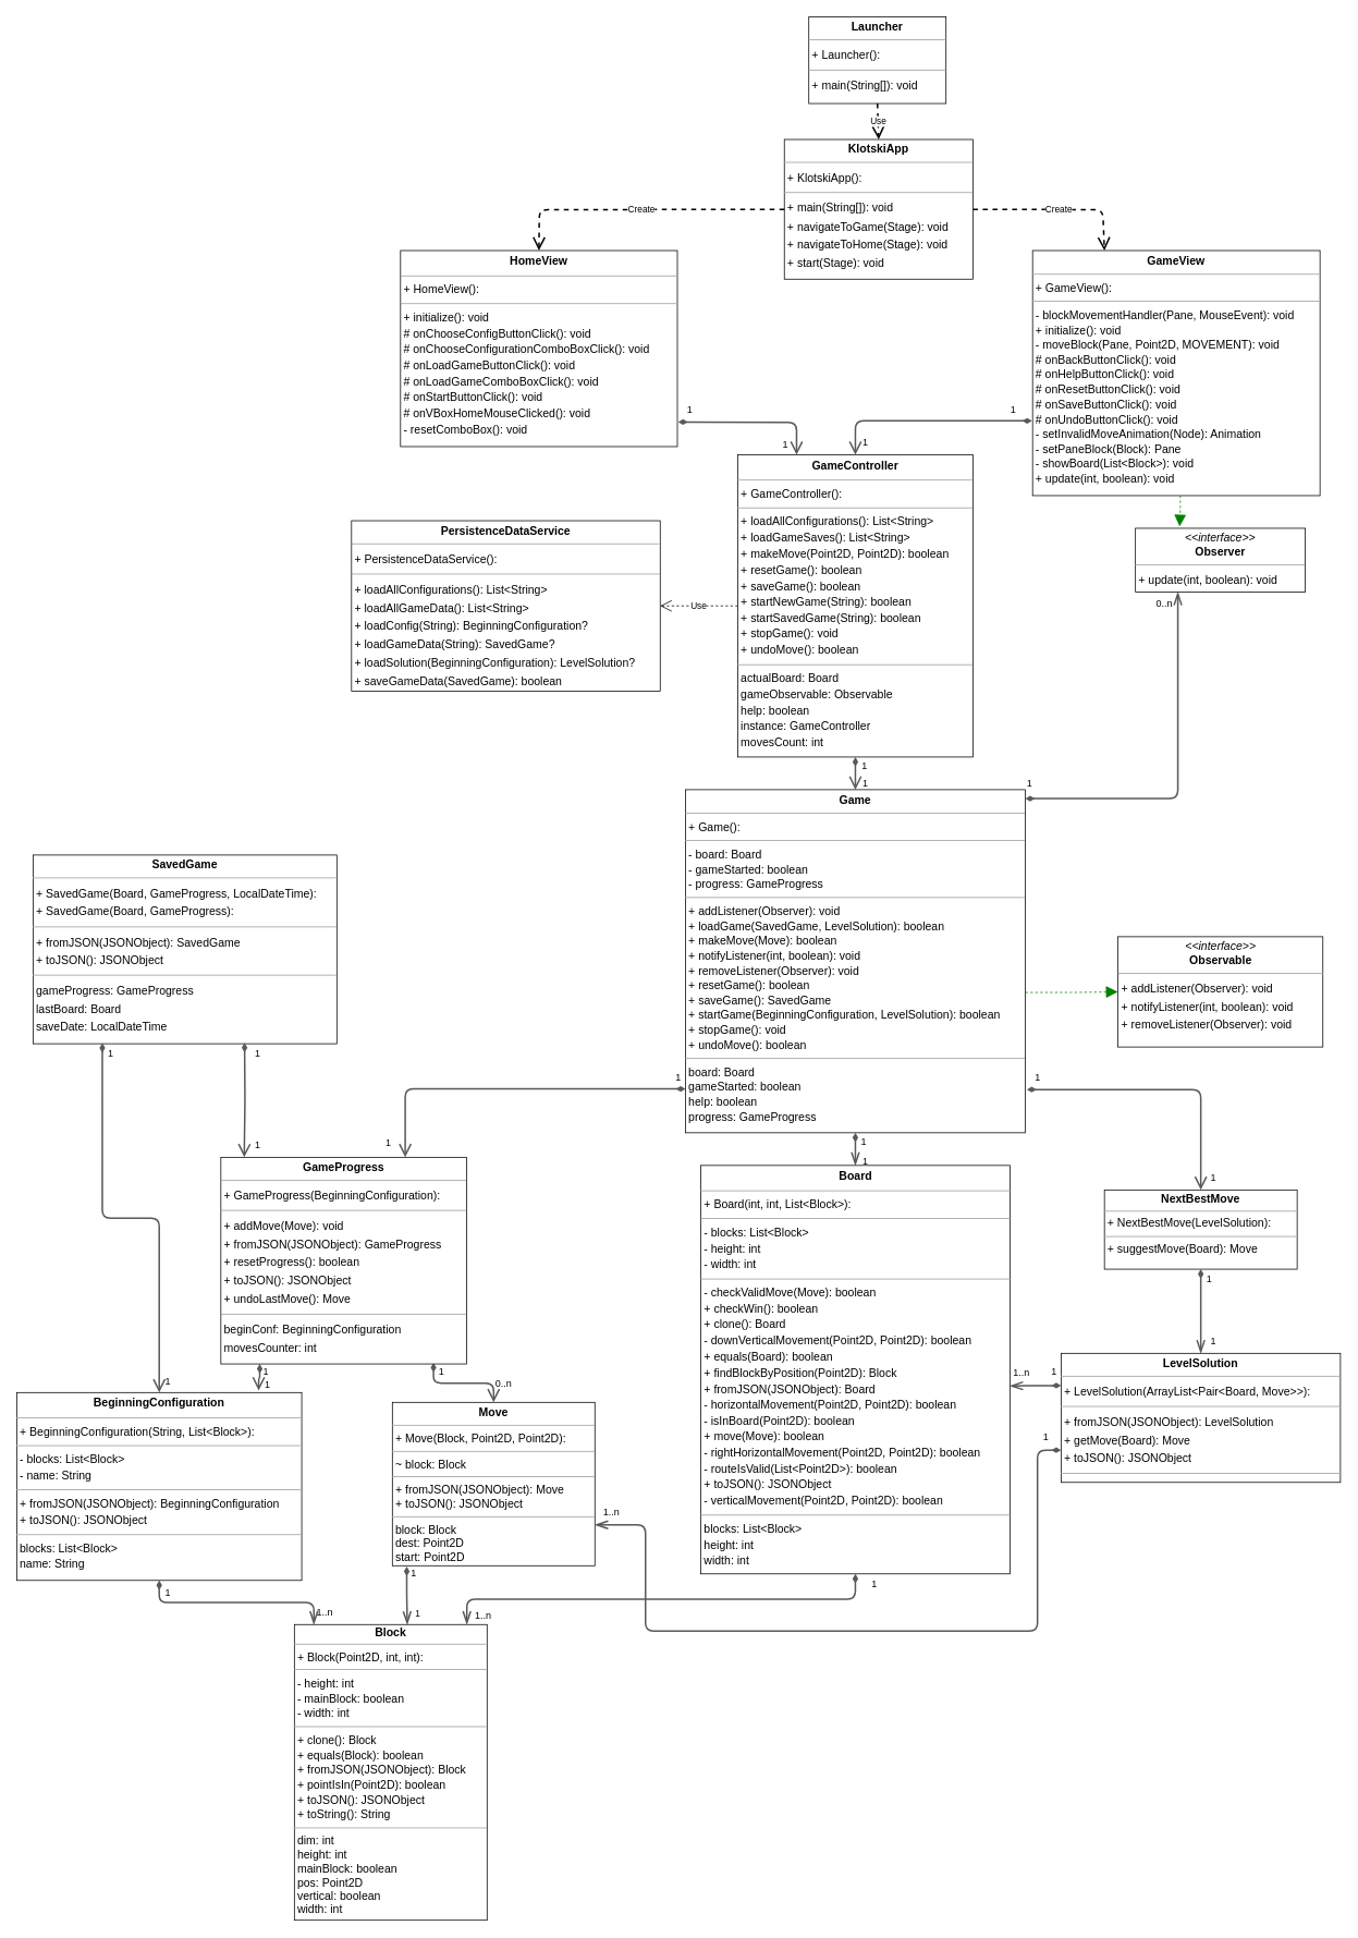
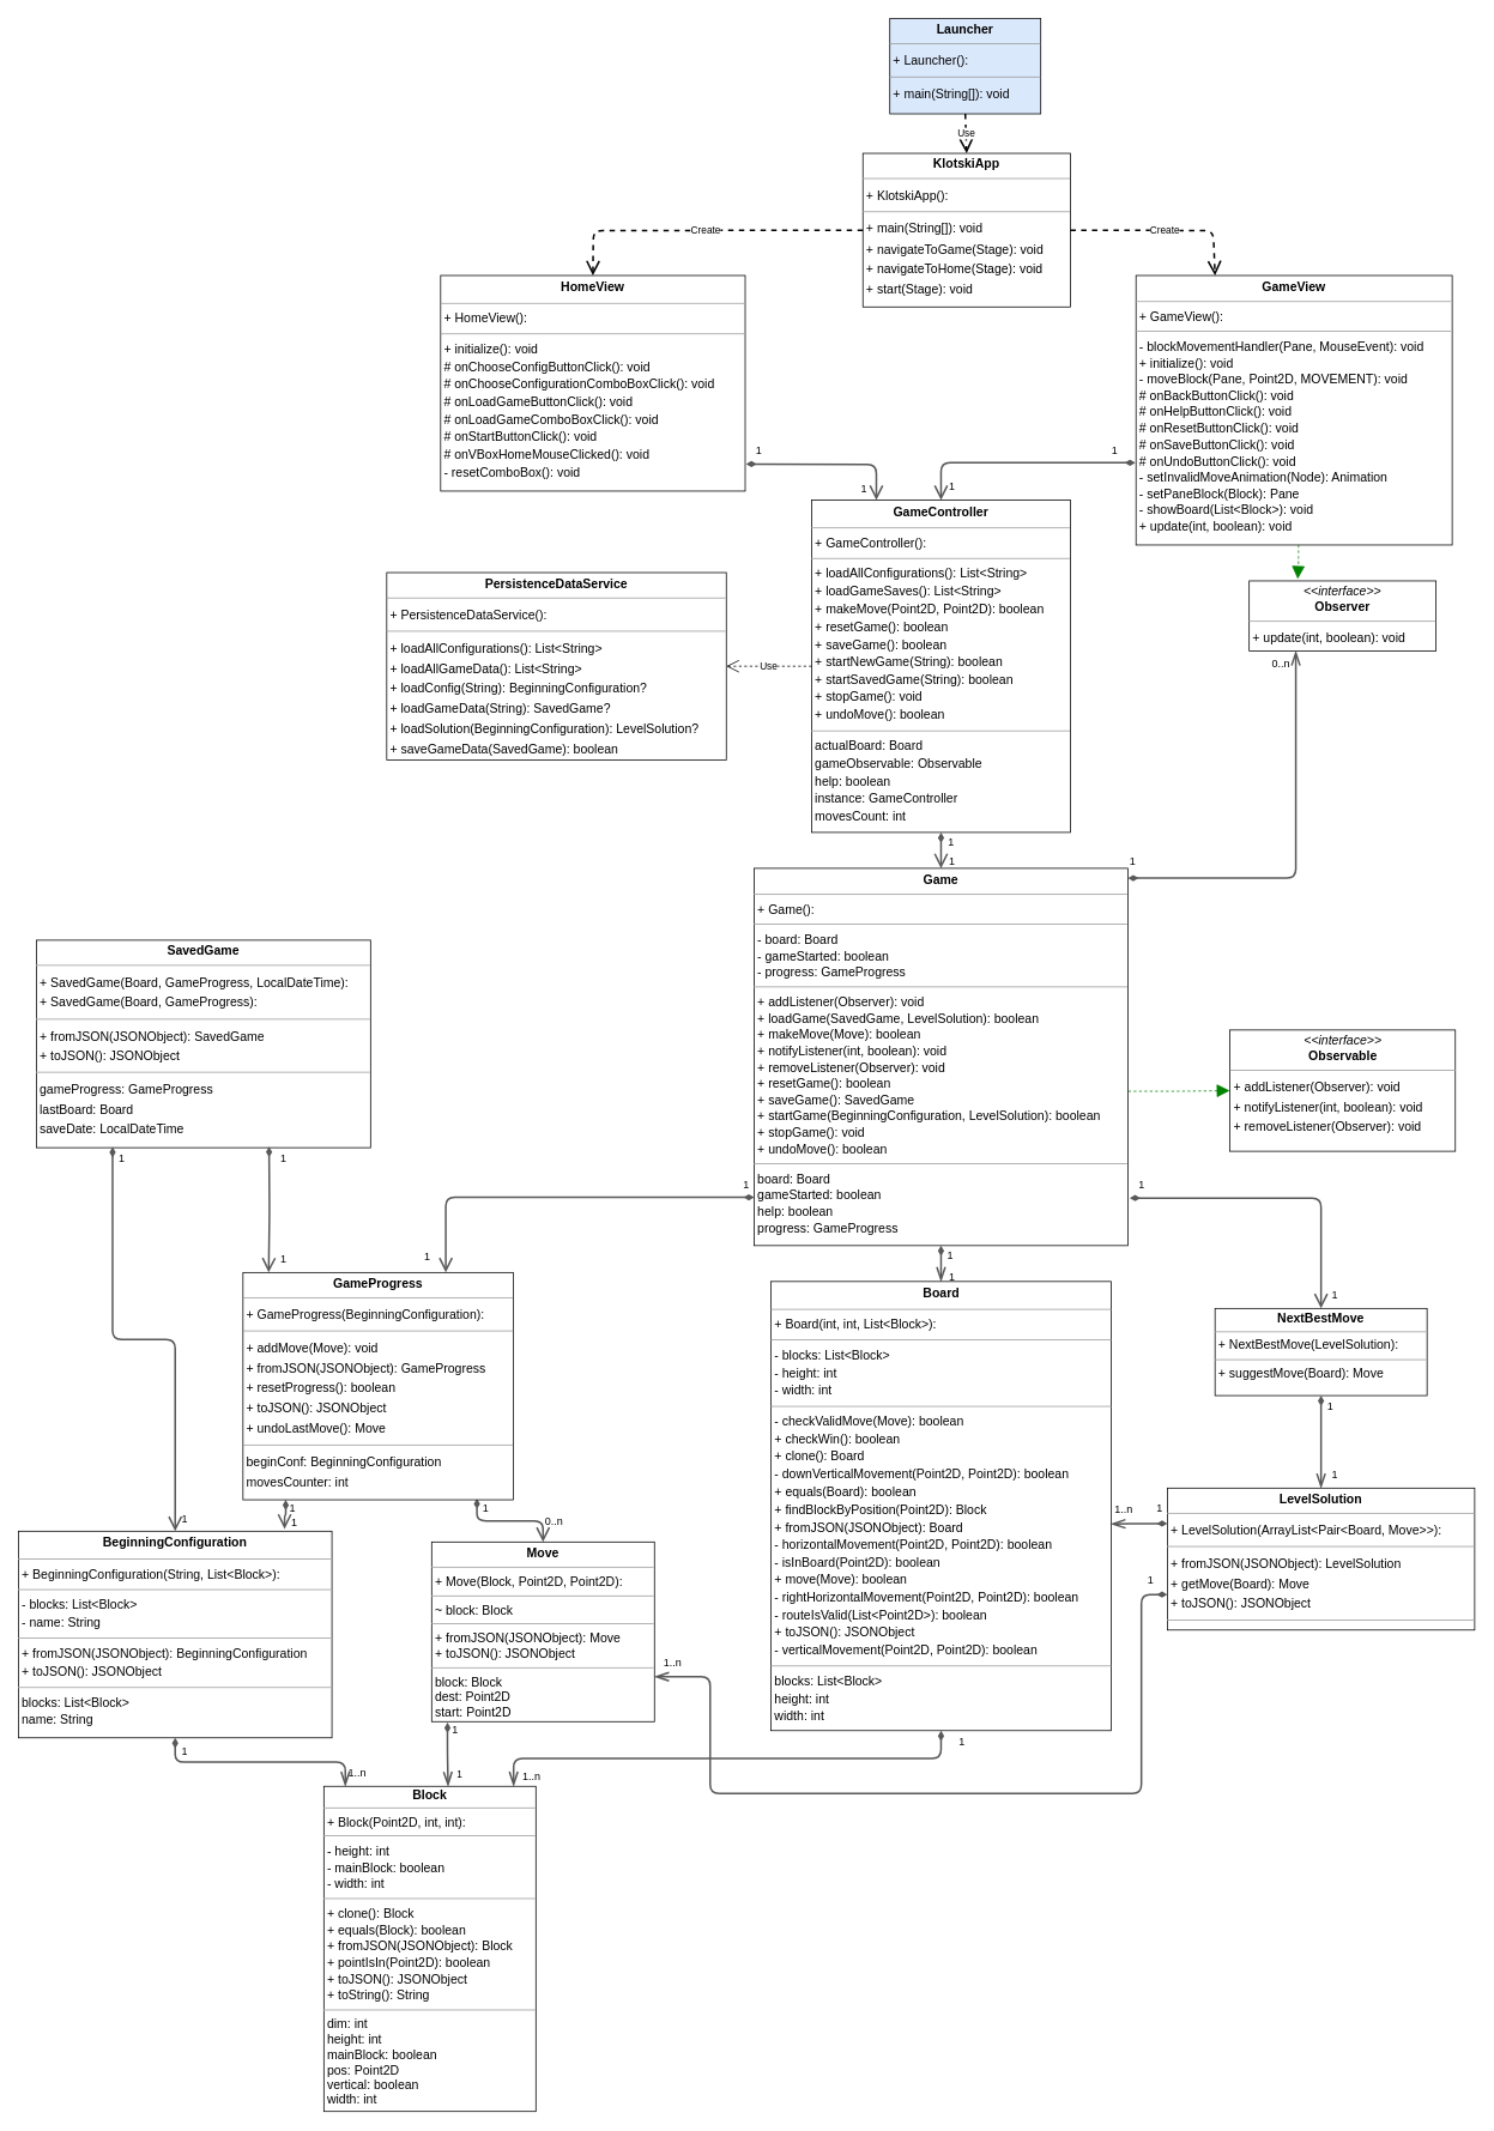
- <mxCell id="10" value="&lt;p style=&quot;margin:0px;margin-top:4px;text-align:center;&quot;&gt;&lt;b&gt;Launcher&lt;/b&gt;&lt;/p&gt;&lt;hr size=&quot;1&quot;/&gt;&lt;p style=&quot;margin:0 0 0 4px;line-height:1.6;&quot;&gt;+ Launcher(): &lt;/p&gt;&lt;hr size=&quot;1&quot;/&gt;&lt;p style=&quot;margin:0 0 0 4px;line-height:1.6;&quot;&gt;+ main(String[]): void&lt;/p&gt;" style="verticalAlign=top;align=left;overflow=fill;fontSize=14;fontFamily=Helvetica;html=1;rounded=0;shadow=0;comic=0;labelBackgroundColor=none;strokeWidth=1;" parent="1" vertex="1"><mxGeometry x="990" y="20" width="168" height="106" as="geometry" /></mxCell>
+ <mxCell id="10" value="&lt;p style=&quot;margin:0px;margin-top:4px;text-align:center;&quot;&gt;&lt;b&gt;Launcher&lt;/b&gt;&lt;/p&gt;&lt;hr size=&quot;1&quot;/&gt;&lt;p style=&quot;margin:0 0 0 4px;line-height:1.6;&quot;&gt;+ Launcher(): &lt;/p&gt;&lt;hr size=&quot;1&quot;/&gt;&lt;p style=&quot;margin:0 0 0 4px;line-height:1.6;&quot;&gt;+ main(String[]): void&lt;/p&gt;" style="verticalAlign=top;align=left;overflow=fill;fontSize=14;fontFamily=Helvetica;html=1;rounded=0;shadow=0;comic=0;labelBackgroundColor=none;strokeWidth=1;fillColor=#dae8fc;" parent="1" vertex="1"><mxGeometry x="990" y="20" width="168" height="106" as="geometry" /></mxCell>
